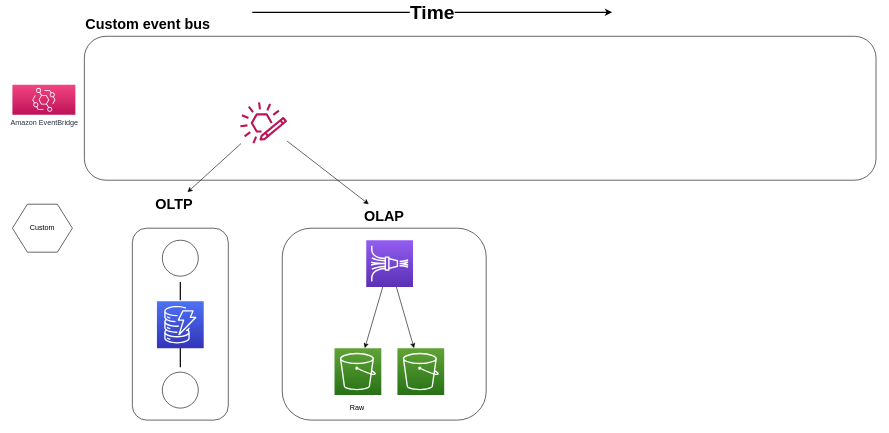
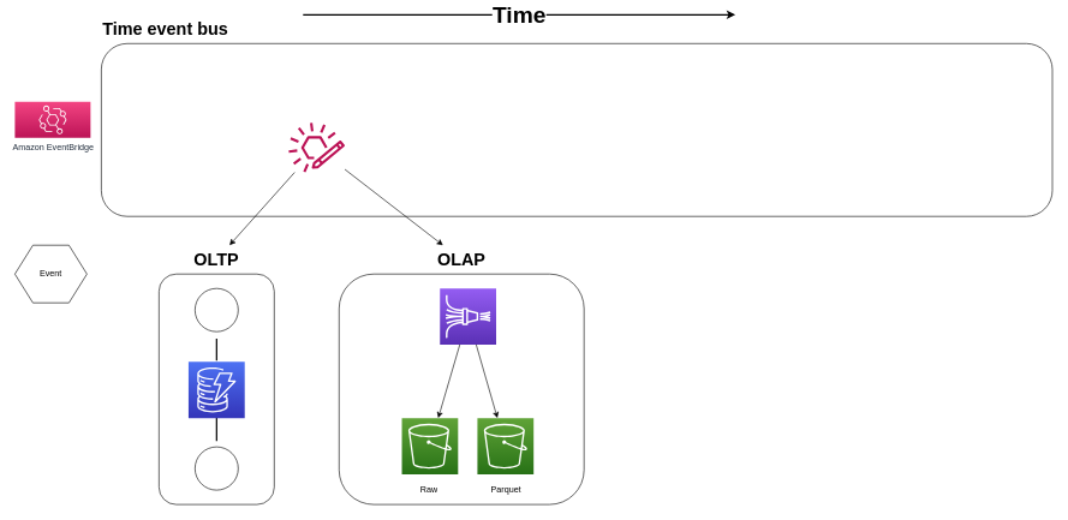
- <mxCell id="13" value="&lt;div style=&quot;font-size: 24px;&quot;&gt;Custom event bus&lt;br style=&quot;font-size: 24px;&quot;&gt;&lt;/div&gt;" style="text;html=1;strokeColor=none;fillColor=none;align=left;verticalAlign=middle;whiteSpace=wrap;rounded=0;comic=0;fontFamily=Helvetica;fontStyle=1;fontSize=24;" parent="1" vertex="1"><mxGeometry x="140" y="20" width="280" height="40" as="geometry" /></mxCell>
+ <mxCell id="13" value="&lt;div style=&quot;font-size: 24px;&quot;&gt;Time event bus&lt;br style=&quot;font-size: 24px;&quot;&gt;&lt;/div&gt;" style="text;html=1;strokeColor=none;fillColor=none;align=left;verticalAlign=middle;whiteSpace=wrap;rounded=0;comic=0;fontFamily=Helvetica;fontStyle=1;fontSize=24;" parent="1" vertex="1"><mxGeometry x="140" y="20" width="280" height="40" as="geometry" /></mxCell>
- <mxCell id="14" value="OLTP" style="text;html=1;strokeColor=none;fillColor=none;align=center;verticalAlign=middle;whiteSpace=wrap;rounded=0;comic=0;fontFamily=Helvetica;fontStyle=1;fontSize=24;" parent="1" vertex="1"><mxGeometry x="210" y="320" width="160" height="40" as="geometry" /></mxCell>
+ <mxCell id="14" value="OLTP" style="text;html=1;strokeColor=none;fillColor=none;align=center;verticalAlign=middle;whiteSpace=wrap;rounded=0;comic=0;fontFamily=Helvetica;fontStyle=1;fontSize=24;" parent="1" vertex="1"><mxGeometry x="220" y="340" width="160" height="40" as="geometry" /></mxCell>
- <mxCell id="5" value="Custom" style="shape=hexagon;perimeter=hexagonPerimeter2;whiteSpace=wrap;html=1;comic=0;" parent="1" vertex="1"><mxGeometry x="20" y="340" width="100" height="80" as="geometry" /></mxCell>
+ <mxCell id="5" value="Event" style="shape=hexagon;perimeter=hexagonPerimeter2;whiteSpace=wrap;html=1;comic=0;" parent="1" vertex="1"><mxGeometry x="20" y="340" width="100" height="80" as="geometry" /></mxCell>
+ <mxCell id="24" value="Parquet" style="text;html=1;strokeColor=none;fillColor=none;align=center;verticalAlign=middle;whiteSpace=wrap;overflow=hidden;" vertex="1" parent="16"><mxGeometry x="192.01" y="290" width="80" height="20" as="geometry" /></mxCell>
